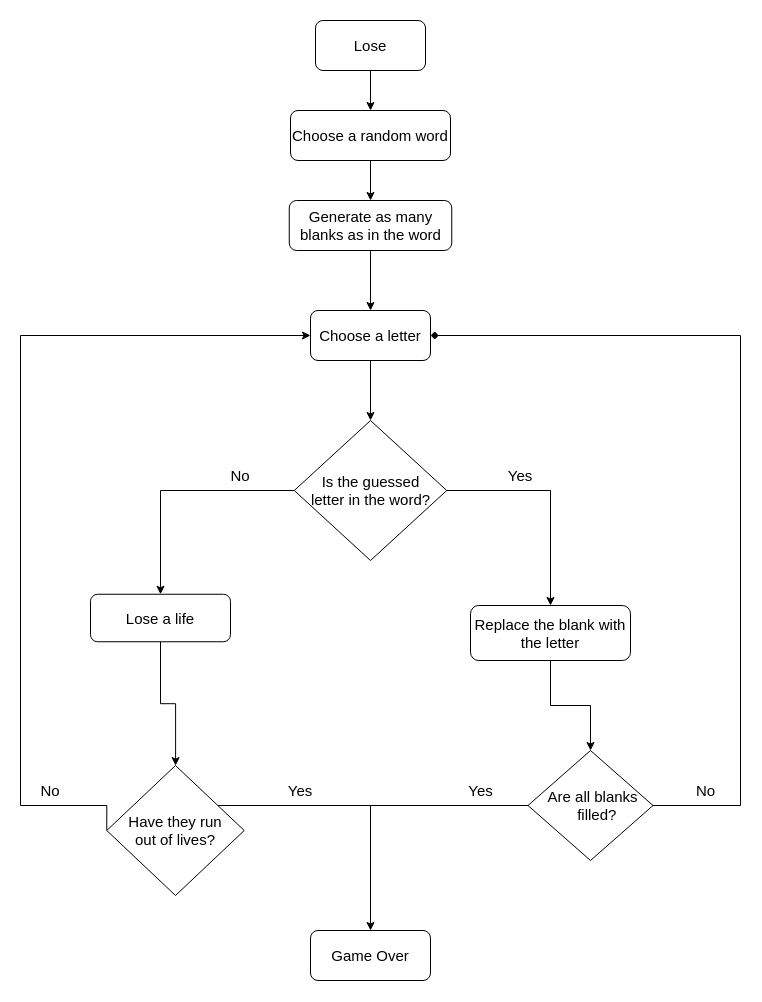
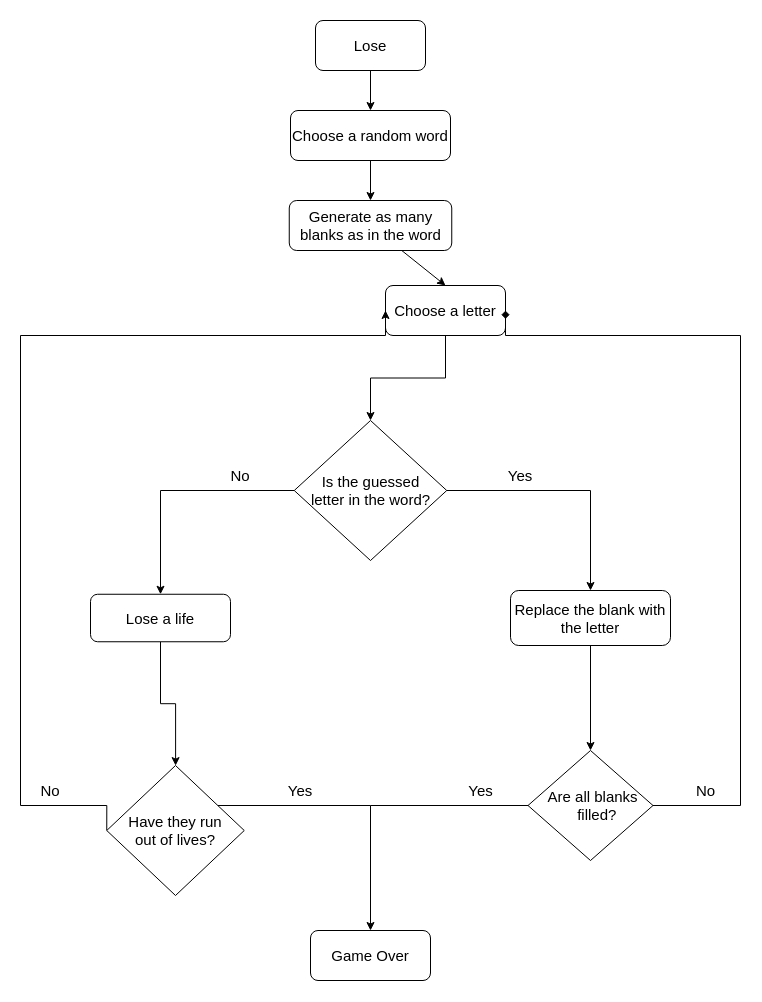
- <mxCell id="5" value="Choose a letter" style="rounded=1;whiteSpace=wrap;html=1;fontSize=15;" vertex="1" parent="1"><mxGeometry x="310" y="310" width="120" height="50" as="geometry" /></mxCell>
+ <mxCell id="5" value="Choose a letter" style="rounded=1;whiteSpace=wrap;html=1;fontSize=15;" vertex="1" parent="1"><mxGeometry x="385" y="285" width="120" height="50" as="geometry" /></mxCell>
- <mxCell id="15" value="Replace the blank with the letter" style="rounded=1;whiteSpace=wrap;html=1;fontSize=15;" vertex="1" parent="1"><mxGeometry x="470" y="605" width="160" height="55" as="geometry" /></mxCell>
+ <mxCell id="15" value="Replace the blank with the letter" style="rounded=1;whiteSpace=wrap;html=1;fontSize=15;" vertex="1" parent="1"><mxGeometry x="510" y="590" width="160" height="55" as="geometry" /></mxCell>
